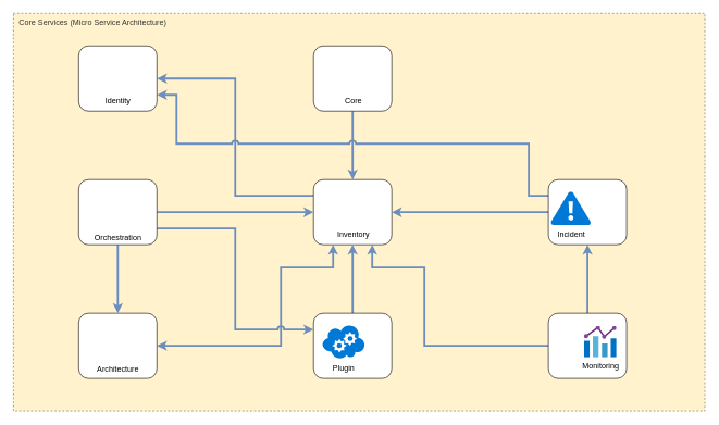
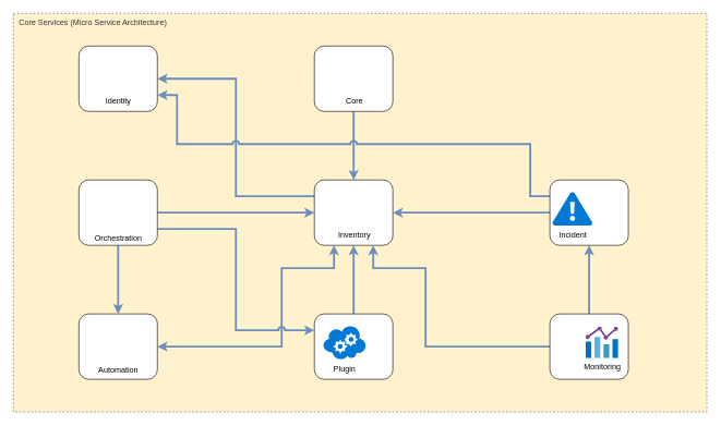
- <mxCell id="19" value="Architecture" style="shape=image;html=1;verticalAlign=top;verticalLabelPosition=bottom;labelBackgroundColor=#ffffff;imageAspect=0;aspect=fixed;image=https://cdn2.iconfinder.com/data/icons/free-simple-line-mix/48/40-Web_Development-128.png;fontSize=12;" vertex="1" parent="1"><mxGeometry x="153.5" y="500" width="53" height="53" as="geometry" /></mxCell>
+ <mxCell id="19" value="Automation" style="shape=image;html=1;verticalAlign=top;verticalLabelPosition=bottom;labelBackgroundColor=#ffffff;imageAspect=0;aspect=fixed;image=https://cdn2.iconfinder.com/data/icons/free-simple-line-mix/48/40-Web_Development-128.png;fontSize=12;" vertex="1" parent="1"><mxGeometry x="153.5" y="500" width="53" height="53" as="geometry" /></mxCell>
